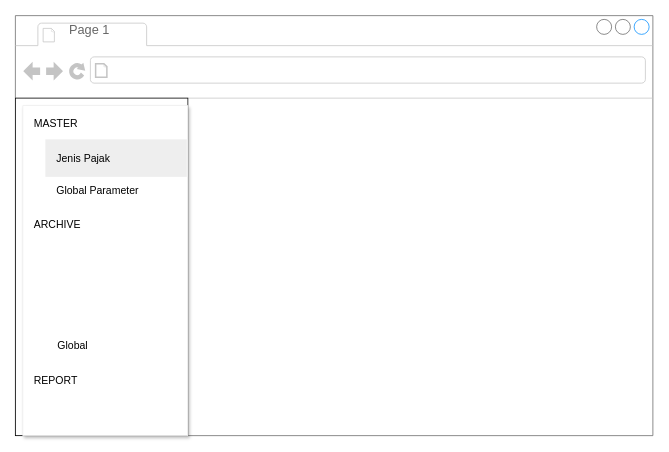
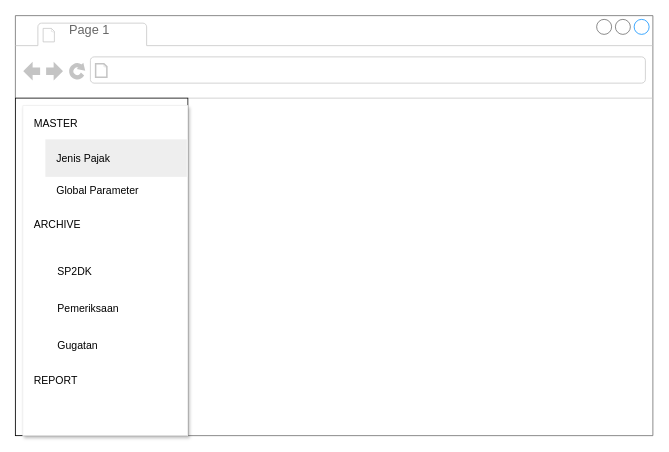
+ <mxCell id="10" value="SP2DK" style="text;fontColor=#000000;verticalAlign=middle;spacingLeft=13;fontSize=14;resizeWidth=1;" parent="5" vertex="1"><mxGeometry x="31.429" y="195.25" width="188.571" height="49.5" as="geometry" /></mxCell>
+ <mxCell id="11" value="Pemeriksaan" style="text;fontColor=#000000;verticalAlign=middle;spacingLeft=13;fontSize=14;resizeWidth=1;" parent="5" vertex="1"><mxGeometry x="31.429" y="244.75" width="188.571" height="49.5" as="geometry" /></mxCell>
- <mxCell id="12" value="Global" style="text;fontColor=#000000;verticalAlign=middle;spacingLeft=13;fontSize=14;resizeWidth=1;" parent="5" vertex="1"><mxGeometry x="31.429" y="294.25" width="188.571" height="49.5" as="geometry" /></mxCell>
+ <mxCell id="12" value="Gugatan" style="text;fontColor=#000000;verticalAlign=middle;spacingLeft=13;fontSize=14;resizeWidth=1;" parent="5" vertex="1"><mxGeometry x="31.429" y="294.25" width="188.571" height="49.5" as="geometry" /></mxCell>
